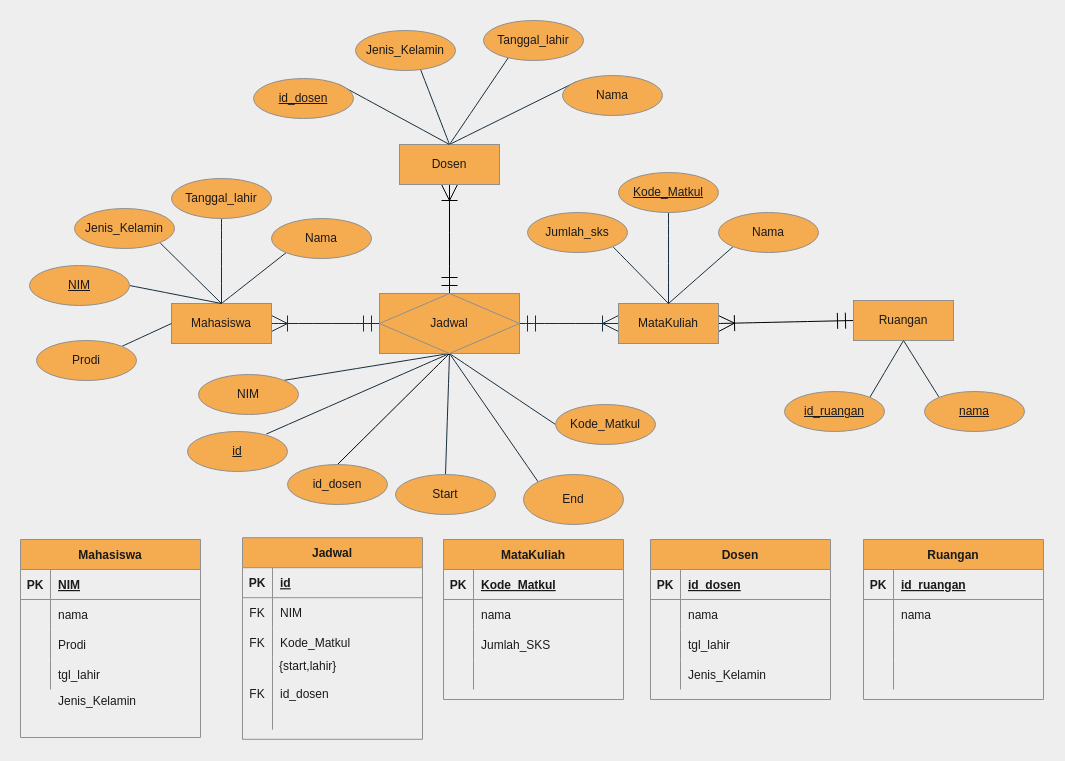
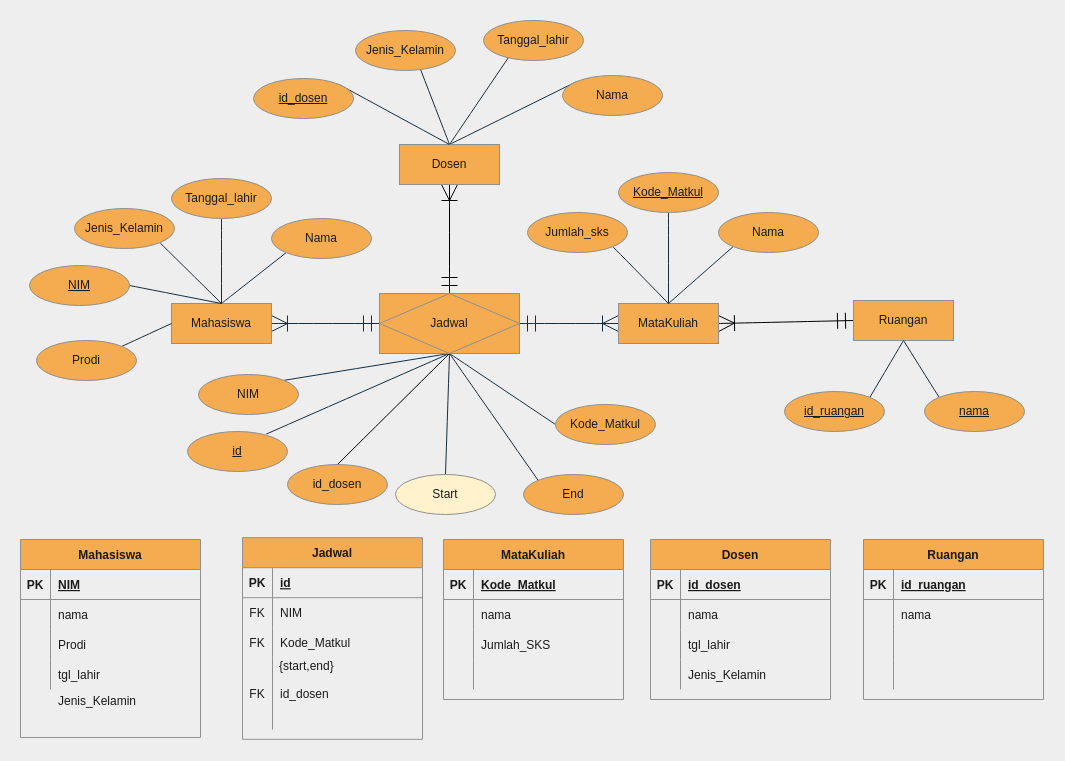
- <mxCell id="25" value="Start" style="ellipse;whiteSpace=wrap;html=1;align=center;hachureGap=4;fontColor=#1A1A1A;strokeColor=#909090;fillColor=#F5AB50;" parent="1" vertex="1"><mxGeometry x="395" y="474" width="100" height="40" as="geometry" /></mxCell>
+ <mxCell id="25" value="Start" style="ellipse;whiteSpace=wrap;html=1;align=center;hachureGap=4;fontColor=#1A1A1A;strokeColor=#909090;fillColor=#fff2cc;" parent="1" vertex="1"><mxGeometry x="395" y="474" width="100" height="40" as="geometry" /></mxCell>
- <mxCell id="26" value="End" style="ellipse;whiteSpace=wrap;html=1;align=center;hachureGap=4;fontColor=#1A1A1A;strokeColor=#909090;fillColor=#F5AB50;" parent="1" vertex="1"><mxGeometry x="523" y="474" width="100" height="50" as="geometry" /></mxCell>
+ <mxCell id="26" value="End" style="ellipse;whiteSpace=wrap;html=1;align=center;hachureGap=4;fontColor=#1A1A1A;strokeColor=#909090;fillColor=#F5AB50;" parent="1" vertex="1"><mxGeometry x="523" y="474" width="100" height="40" as="geometry" /></mxCell>
- <mxCell id="117" value="{start,lahir}" style="shape=partialRectangle;connectable=0;fillColor=none;top=0;left=0;bottom=0;right=0;align=left;spacingLeft=6;overflow=hidden;hachureGap=4;fontColor=#1A1A1A;strokeColor=#909090;" vertex="1" parent="1"><mxGeometry x="271" y="650" width="150" height="30" as="geometry"><mxRectangle width="150" height="30" as="alternateBounds" /></mxGeometry></mxCell>
+ <mxCell id="117" value="{start,end}" style="shape=partialRectangle;connectable=0;fillColor=none;top=0;left=0;bottom=0;right=0;align=left;spacingLeft=6;overflow=hidden;hachureGap=4;fontColor=#1A1A1A;strokeColor=#909090;" vertex="1" parent="1"><mxGeometry x="271" y="650" width="150" height="30" as="geometry"><mxRectangle width="150" height="30" as="alternateBounds" /></mxGeometry></mxCell>
